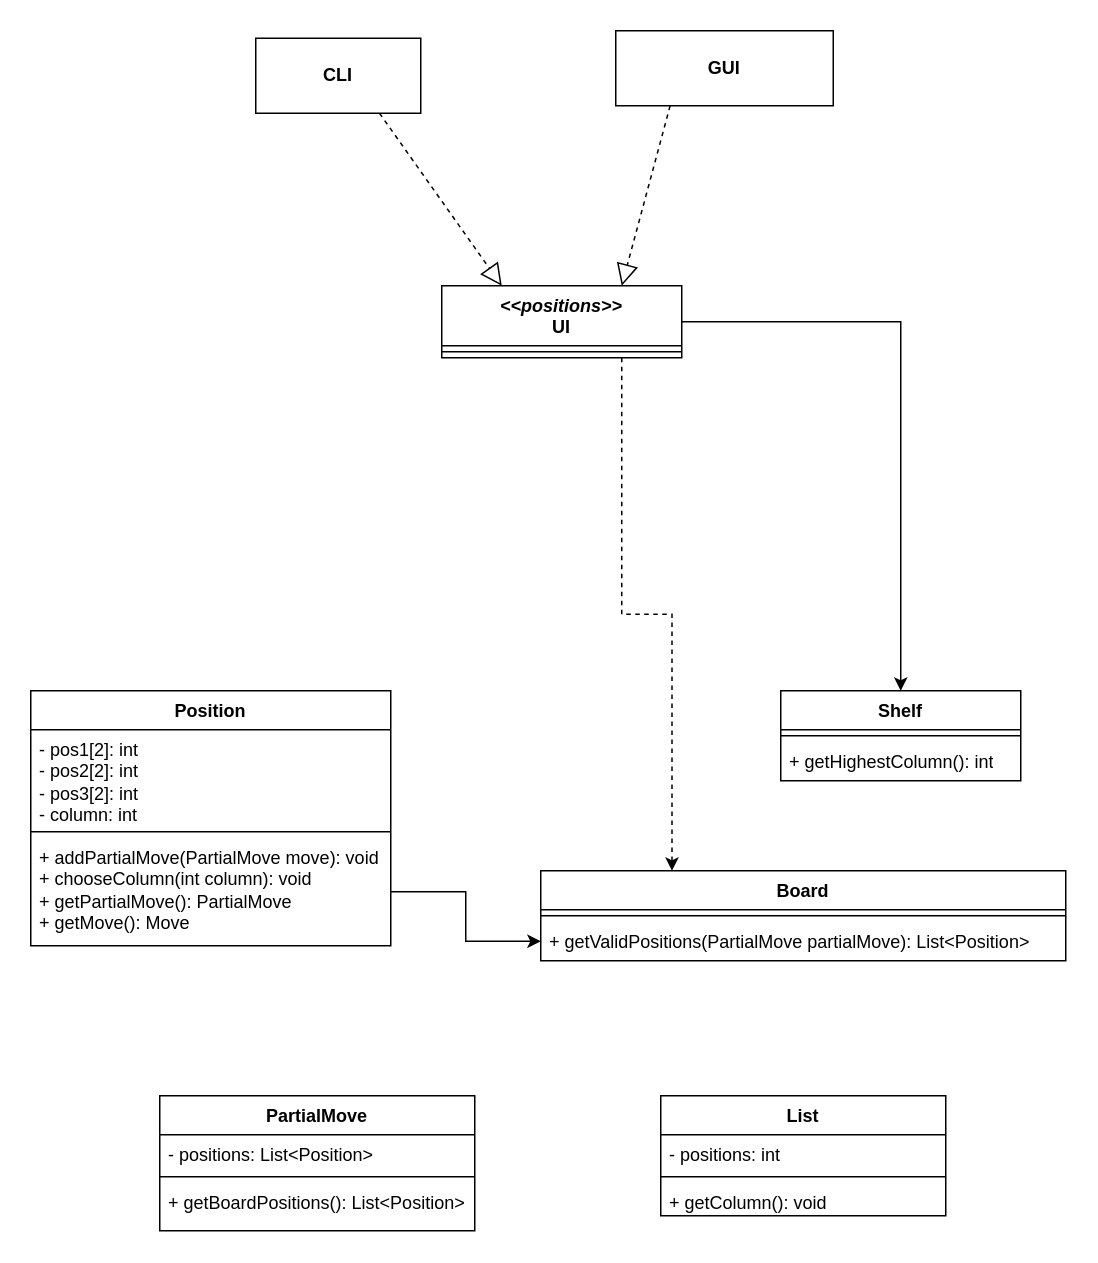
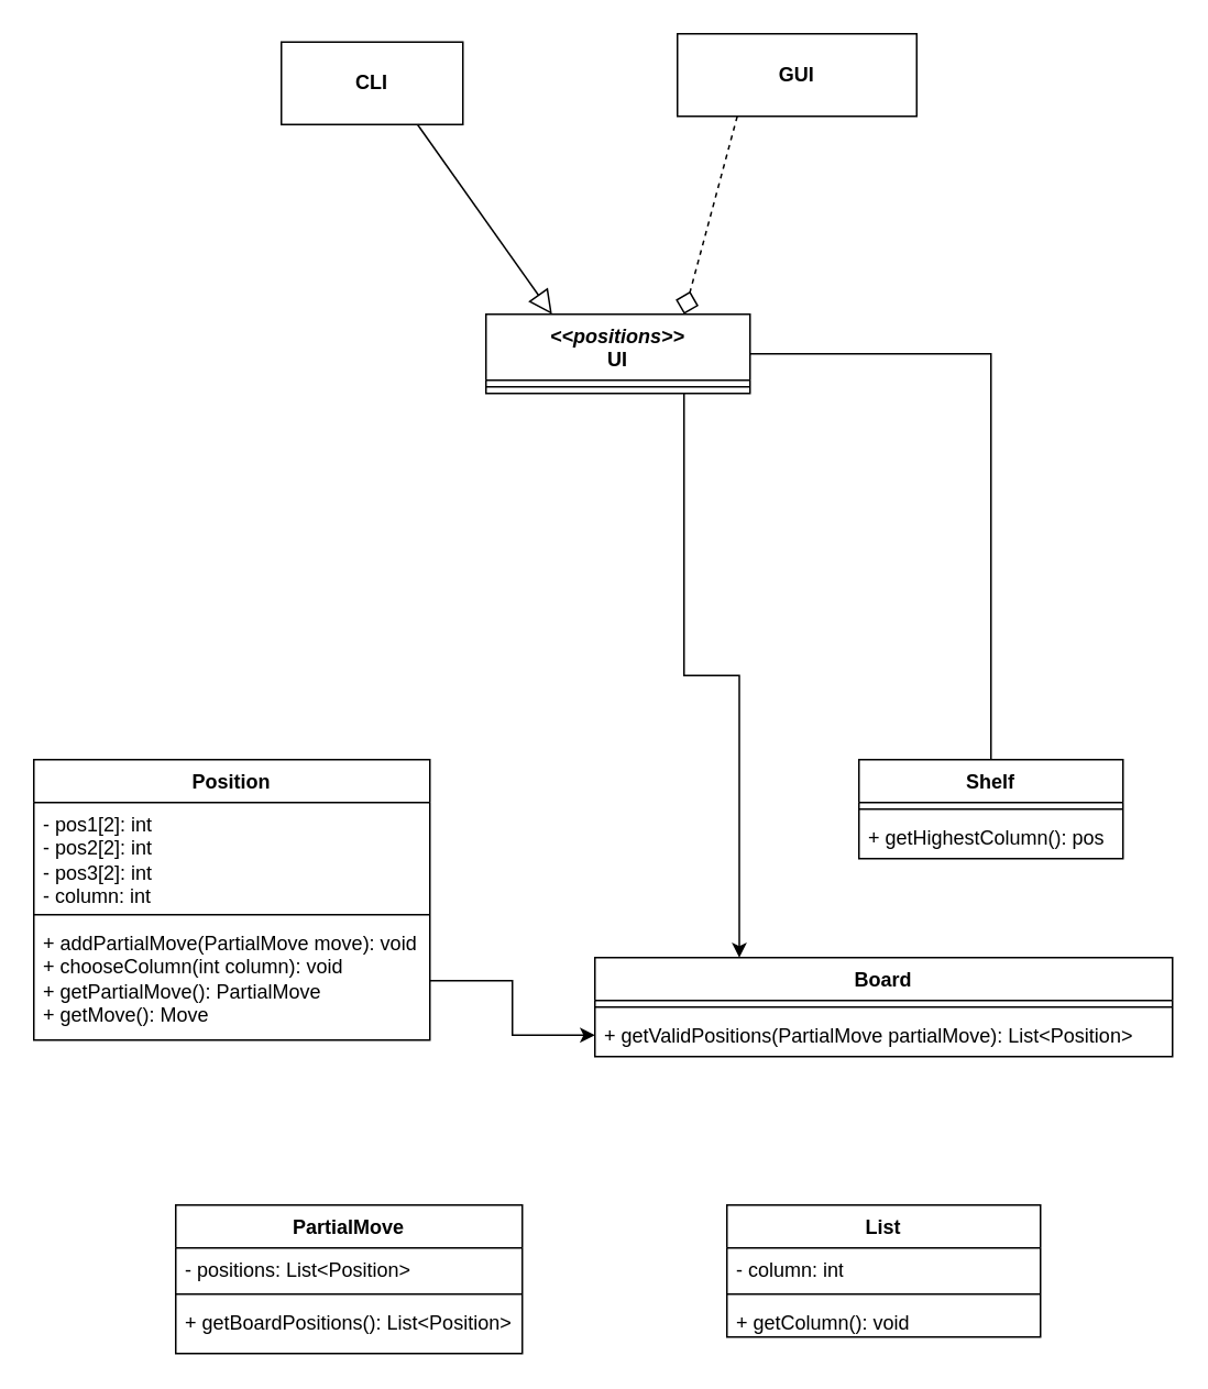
- <mxCell id="19" value="" style="endArrow=block;dashed=1;endFill=0;endSize=12;html=1;rounded=0;exitX=0.75;exitY=1;exitDx=0;exitDy=0;entryX=0.25;entryY=0;entryDx=0;entryDy=0;" parent="1" source="16" target="4" edge="1"><mxGeometry width="160" relative="1" as="geometry"><mxPoint x="300" y="320" as="sourcePoint" /><mxPoint x="460" y="320" as="targetPoint" /></mxGeometry></mxCell>
+ <mxCell id="19" value="" style="endArrow=block;dashed=0;endFill=0;endSize=12;html=1;rounded=0;exitX=0.75;exitY=1;exitDx=0;exitDy=0;entryX=0.25;entryY=0;entryDx=0;entryDy=0;" parent="1" source="16" target="4" edge="1"><mxGeometry width="160" relative="1" as="geometry"><mxPoint x="300" y="320" as="sourcePoint" /><mxPoint x="460" y="320" as="targetPoint" /></mxGeometry></mxCell>
- <mxCell id="20" value="" style="endArrow=block;dashed=1;endFill=0;endSize=12;html=1;rounded=0;exitX=0.25;exitY=1;exitDx=0;exitDy=0;entryX=0.75;entryY=0;entryDx=0;entryDy=0;" parent="1" source="17" target="4" edge="1"><mxGeometry width="160" relative="1" as="geometry"><mxPoint x="300" y="320" as="sourcePoint" /><mxPoint x="460" y="320" as="targetPoint" /></mxGeometry></mxCell>
+ <mxCell id="20" value="" style="endArrow=diamond;dashed=1;endFill=0;endSize=12;html=1;rounded=0;exitX=0.25;exitY=1;exitDx=0;exitDy=0;entryX=0.75;entryY=0;entryDx=0;entryDy=0;" parent="1" source="17" target="4" edge="1"><mxGeometry width="160" relative="1" as="geometry"><mxPoint x="300" y="320" as="sourcePoint" /><mxPoint x="460" y="320" as="targetPoint" /></mxGeometry></mxCell>
- <mxCell id="2" style="edgeStyle=orthogonalEdgeStyle;rounded=0;orthogonalLoop=1;jettySize=auto;html=1;exitX=0.75;exitY=1;exitDx=0;exitDy=0;entryX=0.25;entryY=0;entryDx=0;entryDy=0;dashed=1;" parent="1" source="4" target="13" edge="1"><mxGeometry relative="1" as="geometry" /></mxCell>
+ <mxCell id="2" style="edgeStyle=orthogonalEdgeStyle;rounded=0;orthogonalLoop=1;jettySize=auto;html=1;exitX=0.75;exitY=1;exitDx=0;exitDy=0;entryX=0.25;entryY=0;entryDx=0;entryDy=0;" parent="1" source="4" target="13" edge="1"><mxGeometry relative="1" as="geometry" /></mxCell>
- <mxCell id="3" style="edgeStyle=orthogonalEdgeStyle;rounded=0;orthogonalLoop=1;jettySize=auto;html=1;exitX=1;exitY=0.5;exitDx=0;exitDy=0;entryX=0.5;entryY=0;entryDx=0;entryDy=0;" parent="1" source="4" target="10" edge="1"><mxGeometry relative="1" as="geometry" /></mxCell>
+ <mxCell id="3" style="edgeStyle=orthogonalEdgeStyle;rounded=0;orthogonalLoop=1;jettySize=auto;html=1;exitX=1;exitY=0.5;exitDx=0;exitDy=0;entryX=0.5;entryY=0;entryDx=0;entryDy=0;endArrow=none;" parent="1" source="4" target="10" edge="1"><mxGeometry relative="1" as="geometry" /></mxCell>
- <mxCell id="12" value="+ getHighestColumn(): int" style="text;strokeColor=none;fillColor=none;align=left;verticalAlign=top;spacingLeft=4;spacingRight=4;overflow=hidden;rotatable=0;points=[[0,0.5],[1,0.5]];portConstraint=eastwest;whiteSpace=wrap;html=1;" parent="10" vertex="1"><mxGeometry y="34" width="160" height="26" as="geometry" /></mxCell>
+ <mxCell id="12" value="+ getHighestColumn(): pos" style="text;strokeColor=none;fillColor=none;align=left;verticalAlign=top;spacingLeft=4;spacingRight=4;overflow=hidden;rotatable=0;points=[[0,0.5],[1,0.5]];portConstraint=eastwest;whiteSpace=wrap;html=1;" parent="10" vertex="1"><mxGeometry y="34" width="160" height="26" as="geometry" /></mxCell>
- <mxCell id="22" value="&lt;div&gt;- positions: int&lt;br&gt;&lt;/div&gt;" style="text;strokeColor=none;fillColor=none;align=left;verticalAlign=top;spacingLeft=4;spacingRight=4;overflow=hidden;rotatable=0;points=[[0,0.5],[1,0.5]];portConstraint=eastwest;whiteSpace=wrap;html=1;" parent="21" vertex="1"><mxGeometry y="26" width="190" height="24" as="geometry" /></mxCell>
+ <mxCell id="22" value="&lt;div&gt;- column: int&lt;br&gt;&lt;/div&gt;" style="text;strokeColor=none;fillColor=none;align=left;verticalAlign=top;spacingLeft=4;spacingRight=4;overflow=hidden;rotatable=0;points=[[0,0.5],[1,0.5]];portConstraint=eastwest;whiteSpace=wrap;html=1;" parent="21" vertex="1"><mxGeometry y="26" width="190" height="24" as="geometry" /></mxCell>
